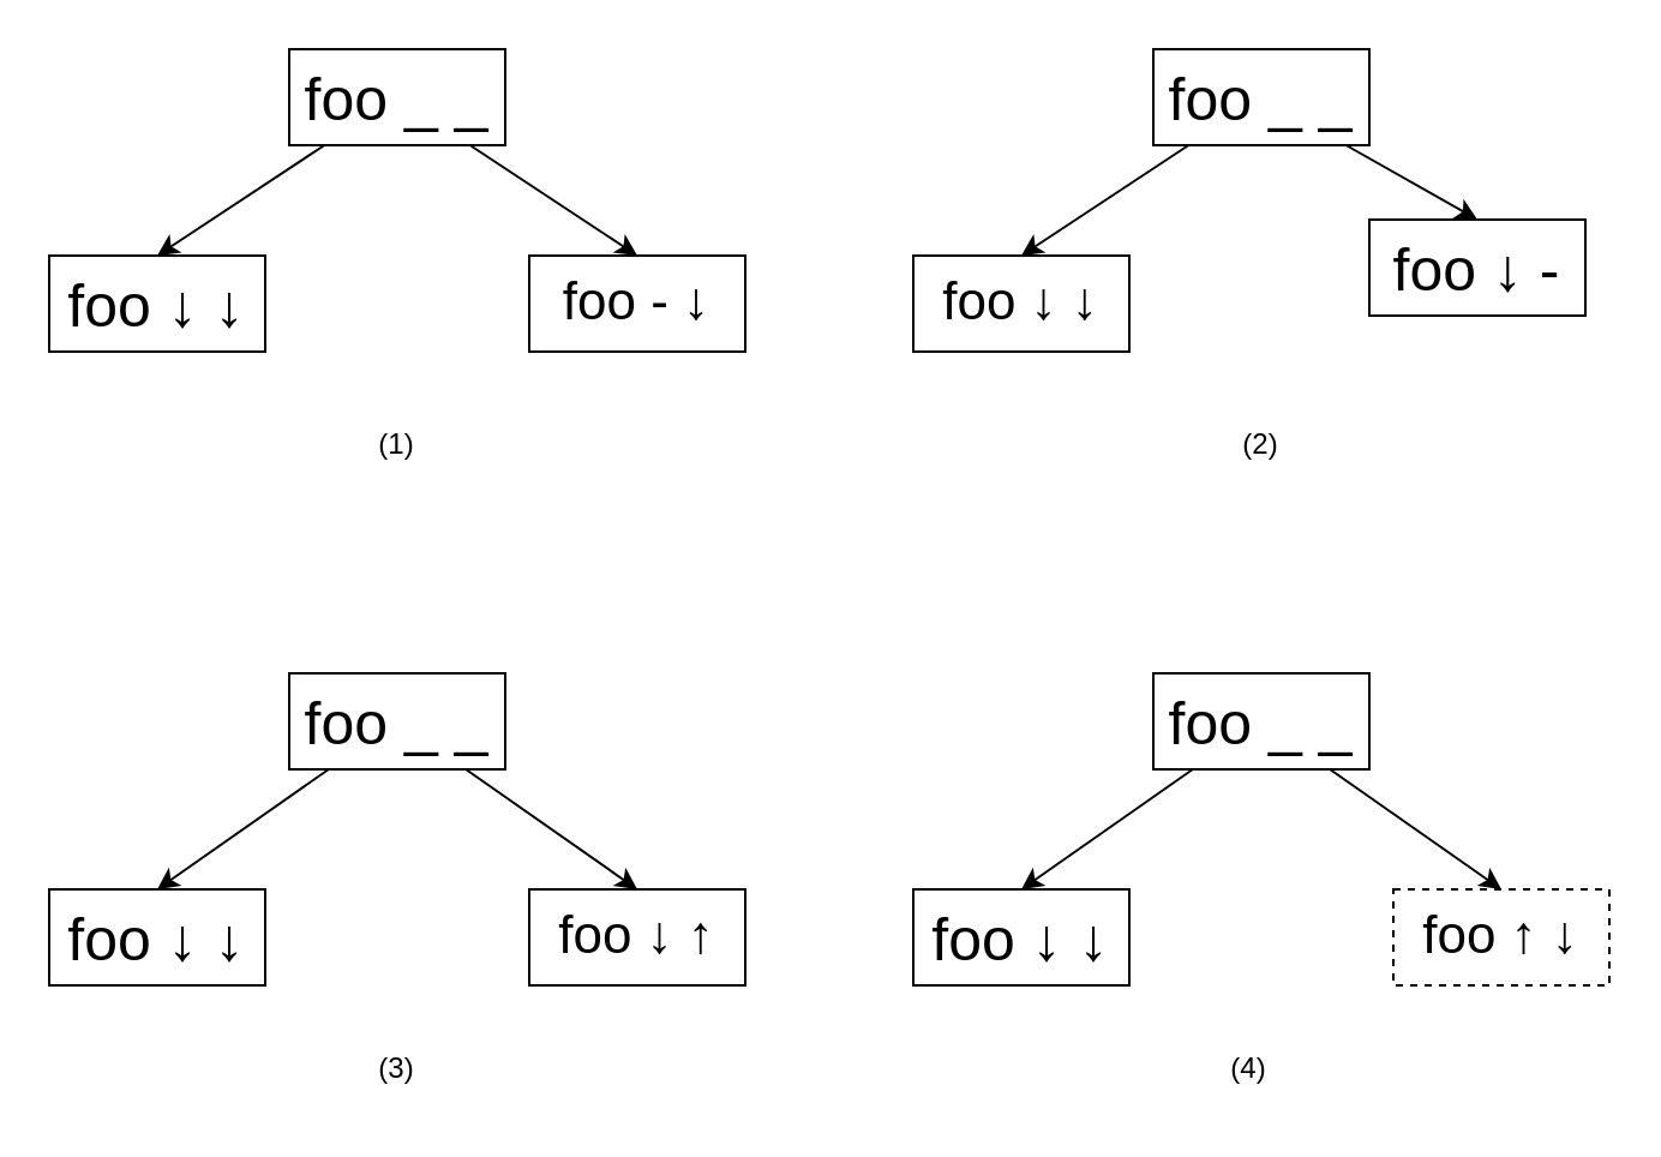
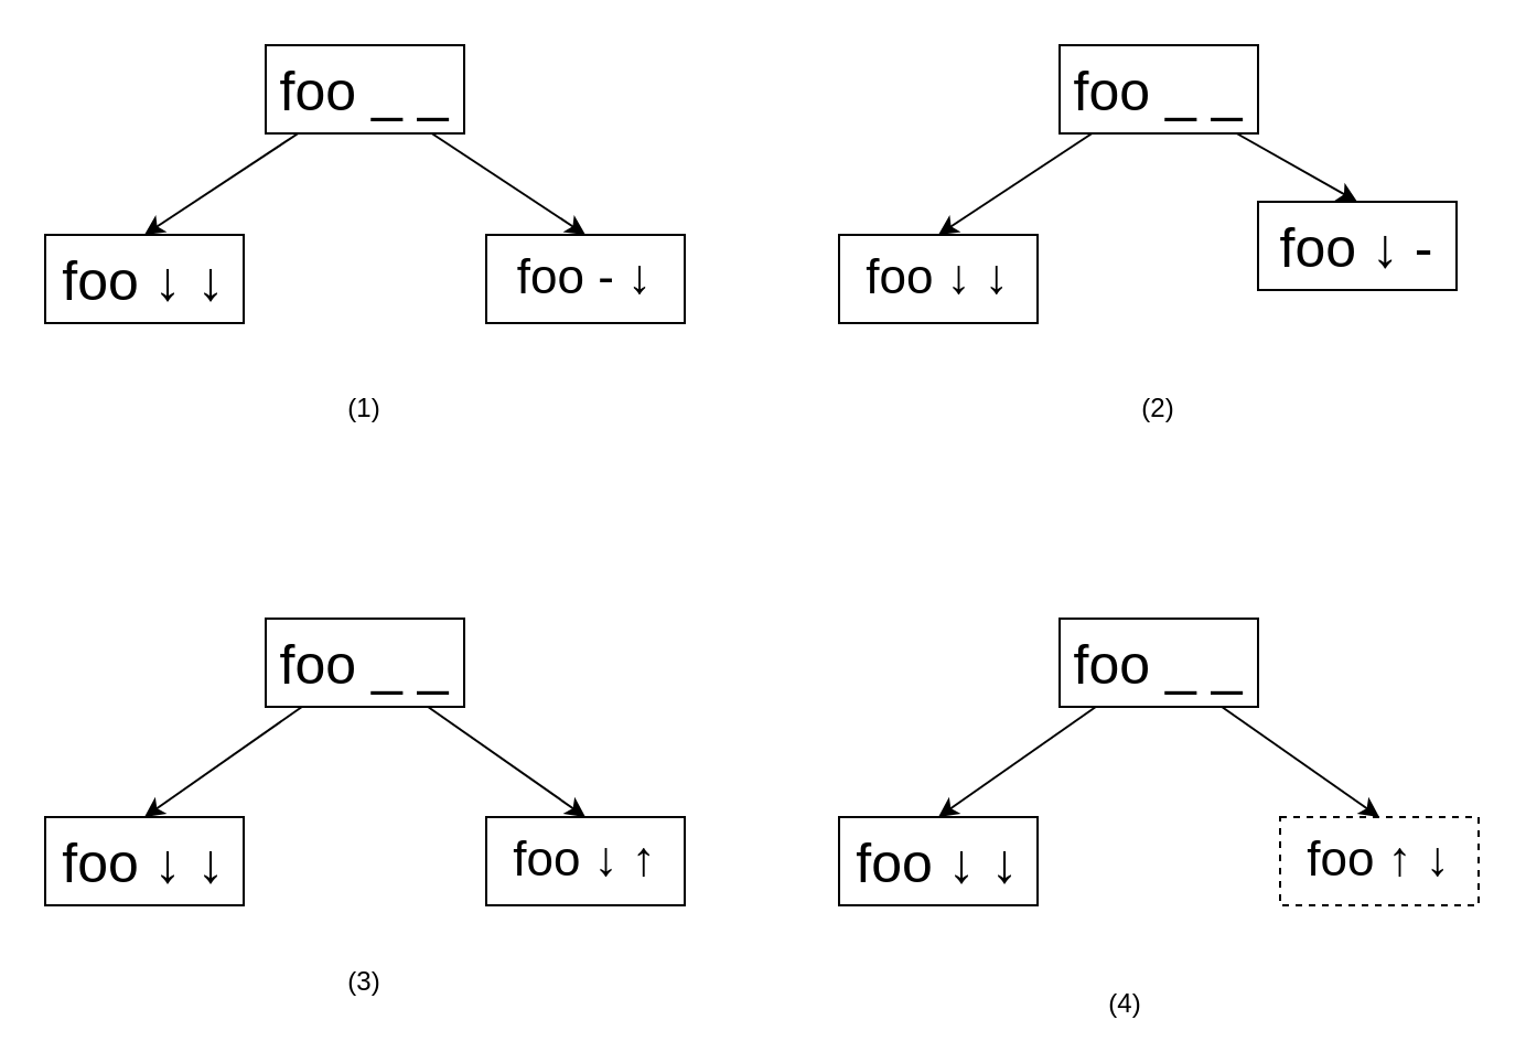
- <mxCell id="25" value="(4)" style="text;html=1;strokeColor=none;fillColor=none;align=center;verticalAlign=middle;whiteSpace=wrap;rounded=0;" parent="1" vertex="1"><mxGeometry x="490" y="430" width="60" height="30" as="geometry" /></mxCell>
+ <mxCell id="25" value="(4)" style="text;html=1;strokeColor=none;fillColor=none;align=center;verticalAlign=middle;whiteSpace=wrap;rounded=0;" parent="1" vertex="1"><mxGeometry x="480" y="440" width="60" height="30" as="geometry" /></mxCell>
